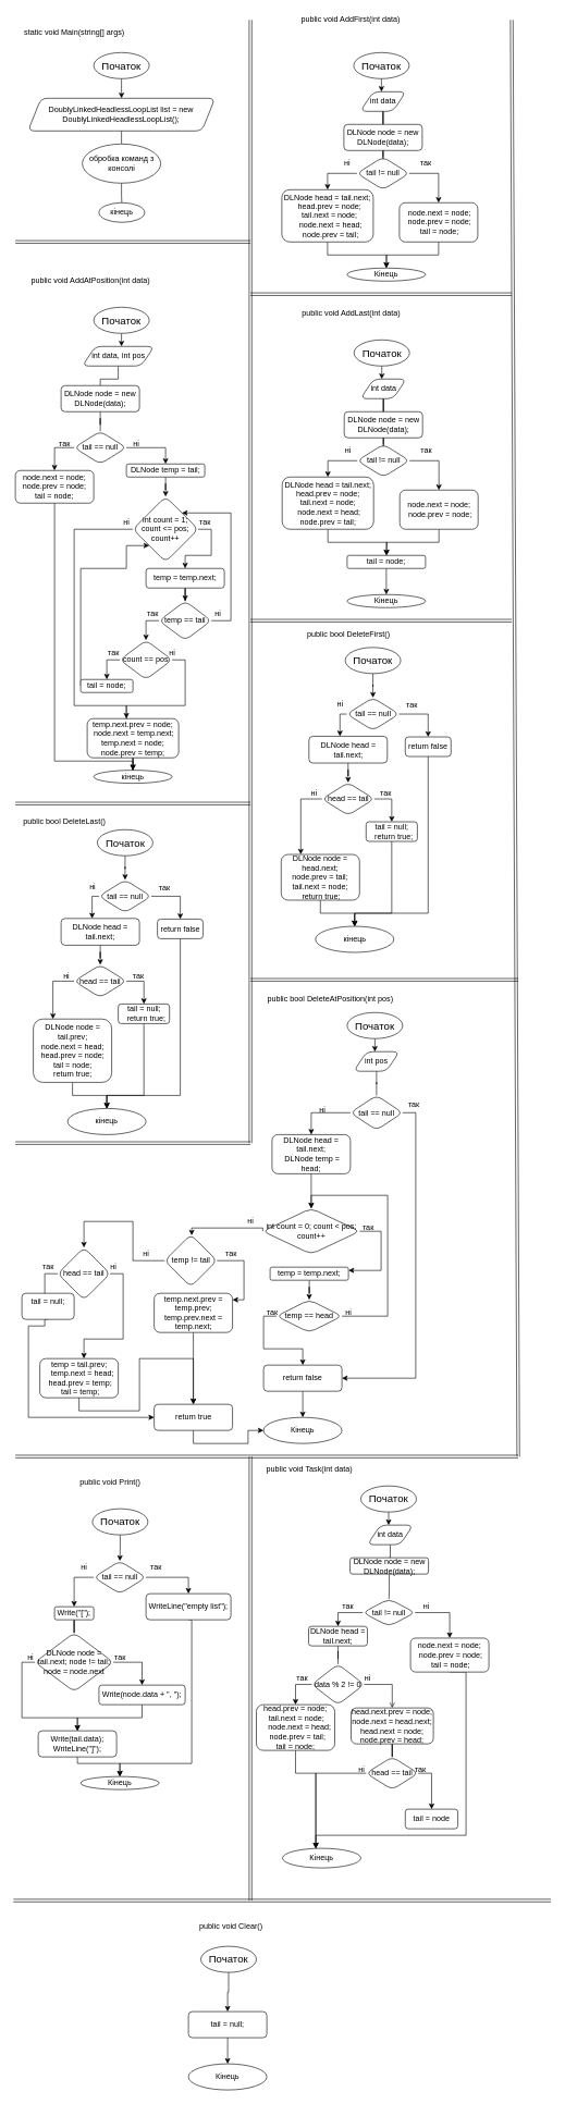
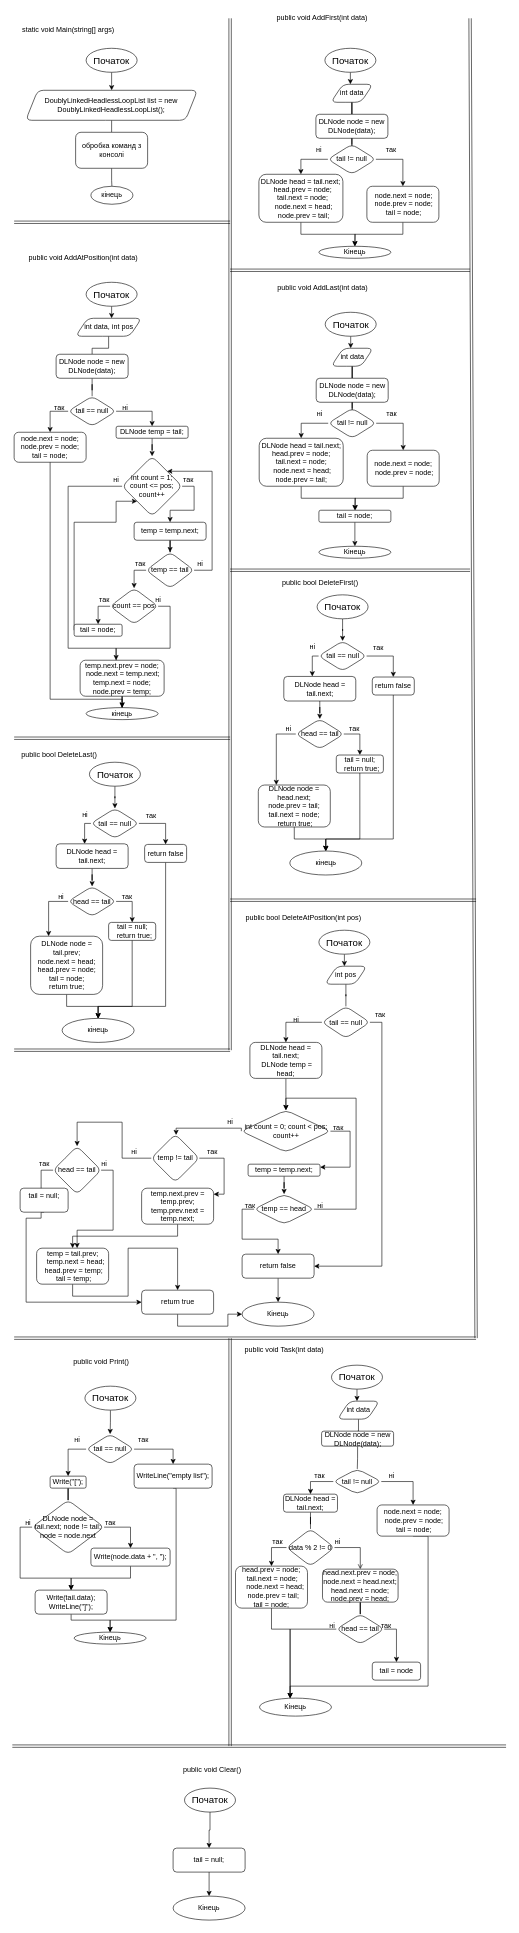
- <mxCell id="8" value="обробка команд з консолі" style="ellipse;whiteSpace=wrap;html=1;" vertex="1" parent="1"><mxGeometry x="125.5" y="220" width="120" height="60" as="geometry" /></mxCell>
+ <mxCell id="8" value="обробка команд з консолі" style="rounded=1;whiteSpace=wrap;html=1;" vertex="1" parent="1"><mxGeometry x="125.5" y="220" width="120" height="60" as="geometry" /></mxCell>
- <mxCell id="167" style="edgeStyle=orthogonalEdgeStyle;rounded=0;orthogonalLoop=1;jettySize=auto;html=1;exitX=0.5;exitY=1;exitDx=0;exitDy=0;endArrow=classic;endFill=1;" edge="1" parent="1" source="168" target="179"><mxGeometry relative="1" as="geometry"><mxPoint x="296" y="2060" as="targetPoint" /></mxGeometry></mxCell>
+ <mxCell id="167" style="edgeStyle=orthogonalEdgeStyle;rounded=0;orthogonalLoop=1;jettySize=auto;html=1;exitX=0.5;exitY=1;exitDx=0;exitDy=0;endArrow=classic;endFill=1;" edge="1" parent="1" source="168" target="177"><mxGeometry relative="1" as="geometry"><mxPoint x="296" y="2060" as="targetPoint" /></mxGeometry></mxCell>
